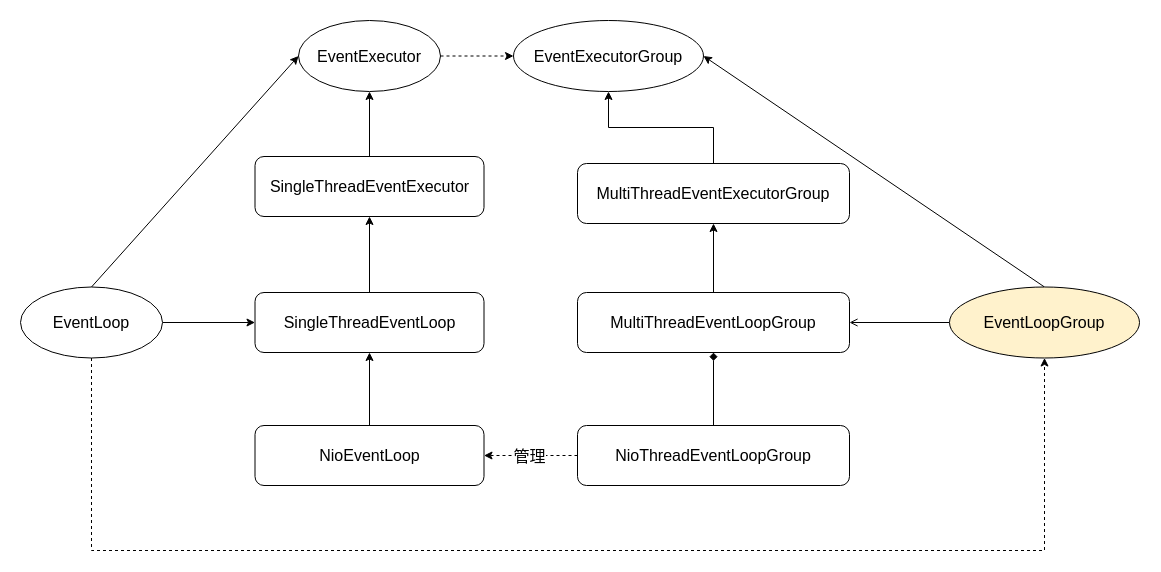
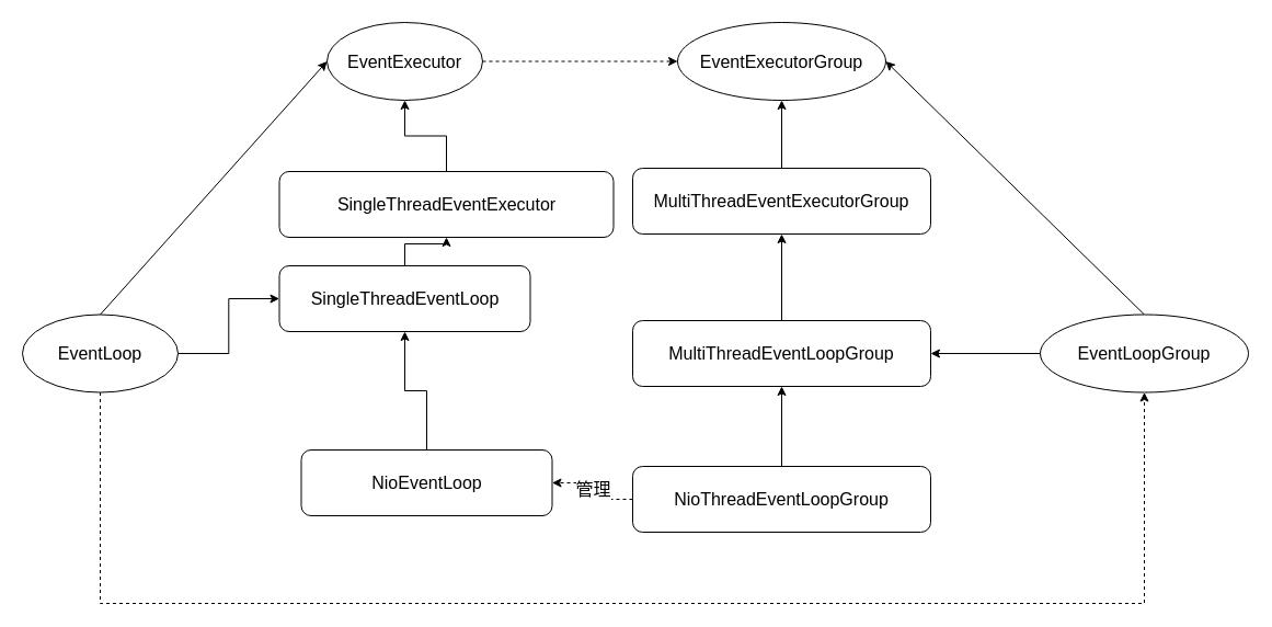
- <mxCell id="8" value="EventExecutorGroup" style="ellipse;whiteSpace=wrap;html=1;fontSize=16;" vertex="1" parent="1"><mxGeometry x="513" y="20" width="190" height="71" as="geometry" /></mxCell>
+ <mxCell id="8" value="EventExecutorGroup" style="ellipse;whiteSpace=wrap;html=1;fontSize=16;" vertex="1" parent="1"><mxGeometry x="618" y="20" width="190" height="71" as="geometry" /></mxCell>
- <mxCell id="13" value="SingleThreadEventExecutor" style="rounded=1;whiteSpace=wrap;html=1;fontSize=16;" vertex="1" parent="1"><mxGeometry x="254.5" y="156" width="229" height="60" as="geometry" /></mxCell>
+ <mxCell id="13" value="SingleThreadEventExecutor" style="rounded=1;whiteSpace=wrap;html=1;fontSize=16;" vertex="1" parent="1"><mxGeometry x="254.5" y="156" width="305" height="60" as="geometry" /></mxCell>
- <mxCell id="19" value="MultiThreadEventExecutorGroup" style="rounded=1;whiteSpace=wrap;html=1;fontSize=16;" vertex="1" parent="1"><mxGeometry x="577" y="163" width="272" height="60" as="geometry" /></mxCell>
+ <mxCell id="19" value="MultiThreadEventExecutorGroup" style="rounded=1;whiteSpace=wrap;html=1;fontSize=16;" vertex="1" parent="1"><mxGeometry x="577" y="153" width="272" height="60" as="geometry" /></mxCell>
- <mxCell id="15" value="SingleThreadEventLoop" style="rounded=1;whiteSpace=wrap;html=1;fontSize=16;" vertex="1" parent="1"><mxGeometry x="254.5" y="292" width="229" height="60" as="geometry" /></mxCell>
+ <mxCell id="15" value="SingleThreadEventLoop" style="rounded=1;whiteSpace=wrap;html=1;fontSize=16;" vertex="1" parent="1"><mxGeometry x="254.5" y="242" width="229" height="60" as="geometry" /></mxCell>
- <mxCell id="9" style="edgeStyle=orthogonalEdgeStyle;rounded=0;orthogonalLoop=1;jettySize=auto;html=1;endArrow=open;" edge="1" parent="1" source="11" target="21"><mxGeometry relative="1" as="geometry" /></mxCell>
+ <mxCell id="9" style="edgeStyle=orthogonalEdgeStyle;rounded=0;orthogonalLoop=1;jettySize=auto;html=1;" edge="1" parent="1" source="11" target="21"><mxGeometry relative="1" as="geometry" /></mxCell>
- <mxCell id="11" value="EventLoopGroup" style="ellipse;whiteSpace=wrap;html=1;fontSize=16;fillColor=#fff2cc;" vertex="1" parent="1"><mxGeometry x="949" y="286.5" width="190" height="71" as="geometry" /></mxCell>
+ <mxCell id="11" value="EventLoopGroup" style="ellipse;whiteSpace=wrap;html=1;fontSize=16;" vertex="1" parent="1"><mxGeometry x="949" y="286.5" width="190" height="71" as="geometry" /></mxCell>
- <mxCell id="22" style="edgeStyle=orthogonalEdgeStyle;rounded=0;orthogonalLoop=1;jettySize=auto;html=1;exitX=0.5;exitY=0;exitDx=0;exitDy=0;endArrow=diamond;" edge="1" parent="1" source="25" target="21"><mxGeometry relative="1" as="geometry" /></mxCell>
+ <mxCell id="22" style="edgeStyle=orthogonalEdgeStyle;rounded=0;orthogonalLoop=1;jettySize=auto;html=1;exitX=0.5;exitY=0;exitDx=0;exitDy=0;" edge="1" parent="1" source="25" target="21"><mxGeometry relative="1" as="geometry" /></mxCell>
- <mxCell id="17" value="NioEventLoop" style="rounded=1;whiteSpace=wrap;html=1;fontSize=16;" vertex="1" parent="1"><mxGeometry x="254.5" y="425" width="229" height="60" as="geometry" /></mxCell>
+ <mxCell id="17" value="NioEventLoop" style="rounded=1;whiteSpace=wrap;html=1;fontSize=16;" vertex="1" parent="1"><mxGeometry x="274.5" y="410" width="229" height="60" as="geometry" /></mxCell>
